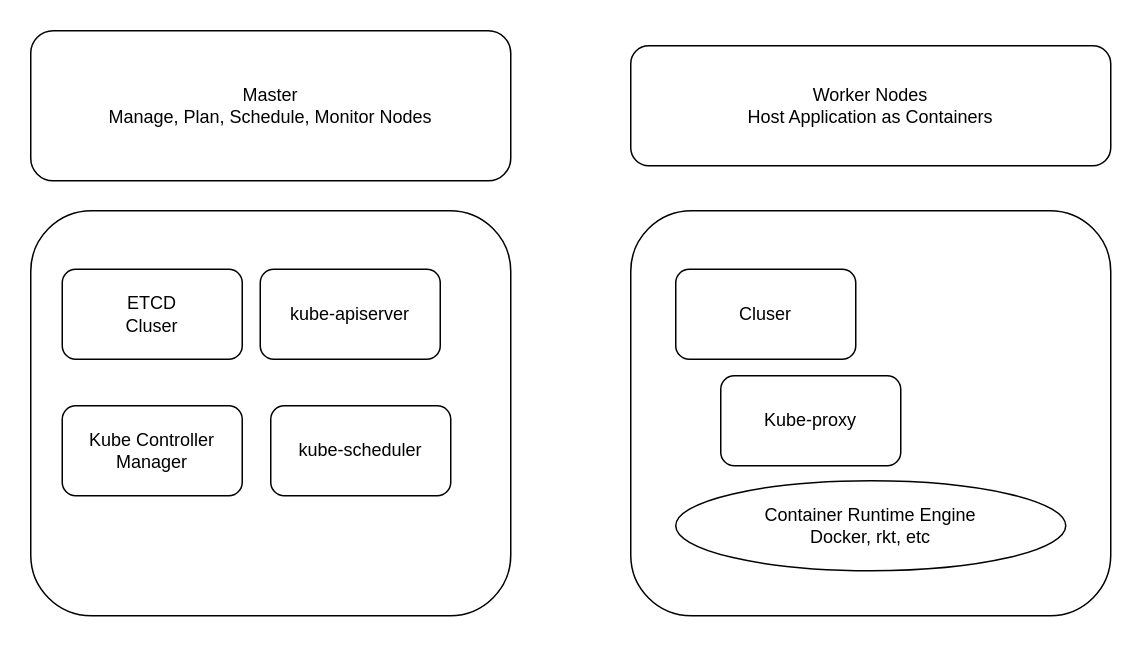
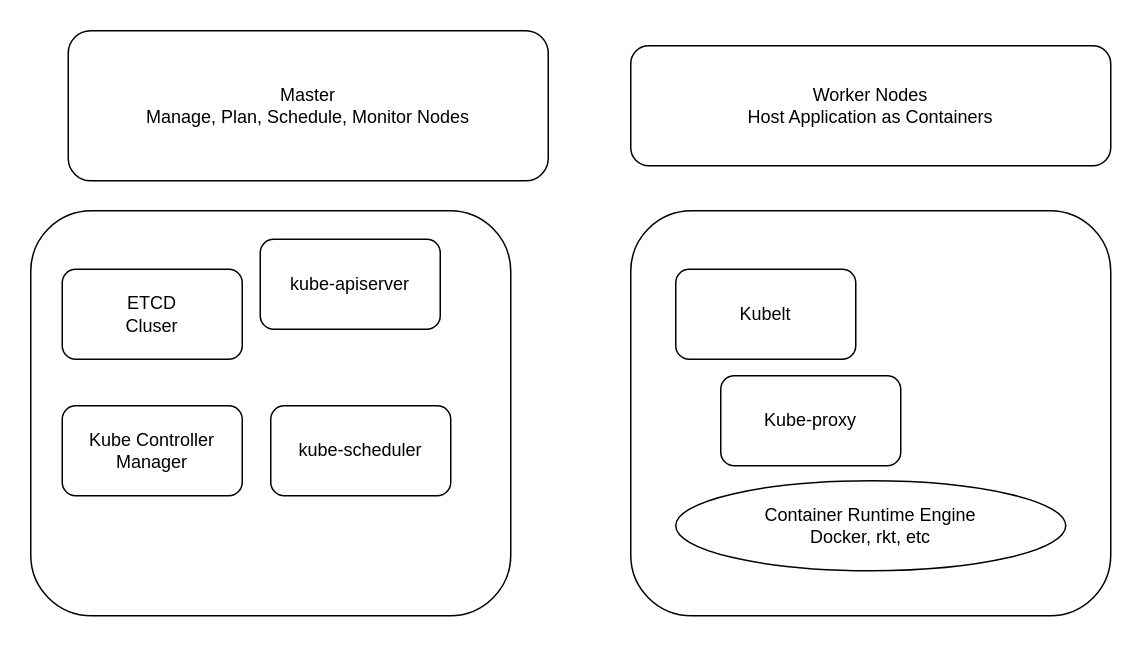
- <mxCell id="5" value="Master&lt;br&gt;Manage, Plan, Schedule, Monitor Nodes" style="rounded=1;whiteSpace=wrap;html=1;" vertex="1" parent="1"><mxGeometry x="20" y="20" width="320" height="100" as="geometry" /></mxCell>
+ <mxCell id="5" value="Master&lt;br&gt;Manage, Plan, Schedule, Monitor Nodes" style="rounded=1;whiteSpace=wrap;html=1;" vertex="1" parent="1"><mxGeometry x="45" y="20" width="320" height="100" as="geometry" /></mxCell>
- <mxCell id="7" value="kube-apiserver" style="rounded=1;whiteSpace=wrap;html=1;" vertex="1" parent="1"><mxGeometry x="173" y="179" width="120" height="60" as="geometry" /></mxCell>
+ <mxCell id="7" value="kube-apiserver" style="rounded=1;whiteSpace=wrap;html=1;" vertex="1" parent="1"><mxGeometry x="173" y="159" width="120" height="60" as="geometry" /></mxCell>
- <mxCell id="12" value="Cluser" style="rounded=1;whiteSpace=wrap;html=1;" vertex="1" parent="1"><mxGeometry x="450" y="179" width="120" height="60" as="geometry" /></mxCell>
+ <mxCell id="12" value="Kubelt" style="rounded=1;whiteSpace=wrap;html=1;" vertex="1" parent="1"><mxGeometry x="450" y="179" width="120" height="60" as="geometry" /></mxCell>
